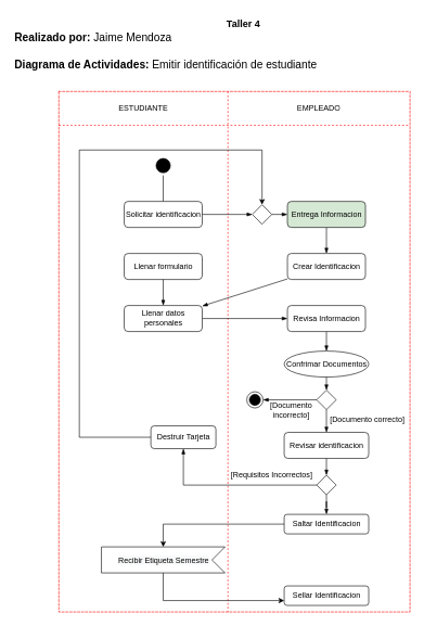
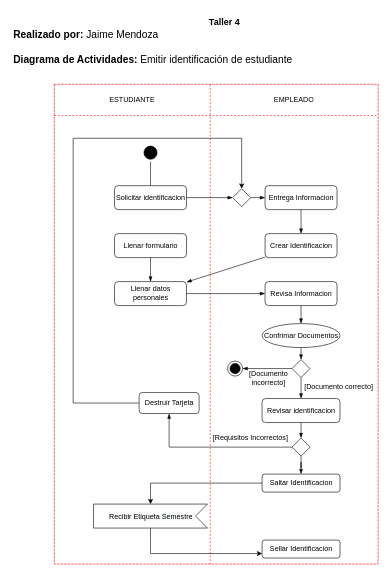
- <mxCell id="14" value="Entrega Informacion" style="rounded=1;whiteSpace=wrap;html=1;strokeColor=#000000;fillColor=#d5e8d4;" parent="1" vertex="1"><mxGeometry x="441.5" y="309" width="120" height="40" as="geometry" /></mxCell>
+ <mxCell id="14" value="Entrega Informacion" style="rounded=1;whiteSpace=wrap;html=1;strokeColor=#000000;" parent="1" vertex="1"><mxGeometry x="441.5" y="309" width="120" height="40" as="geometry" /></mxCell>
